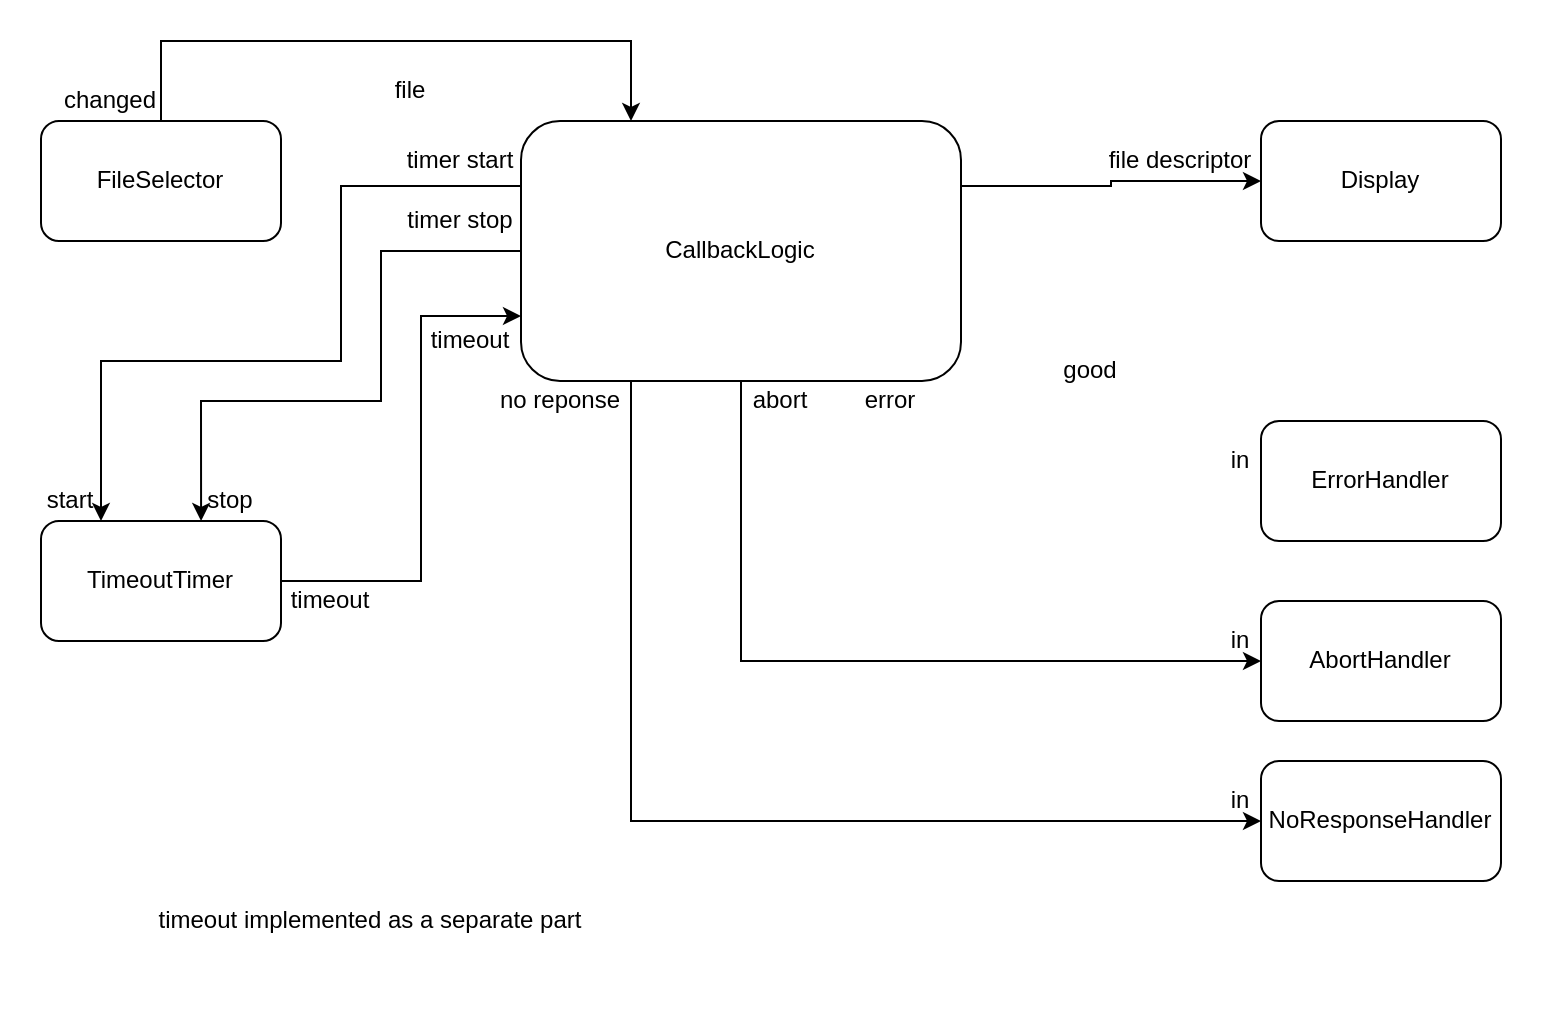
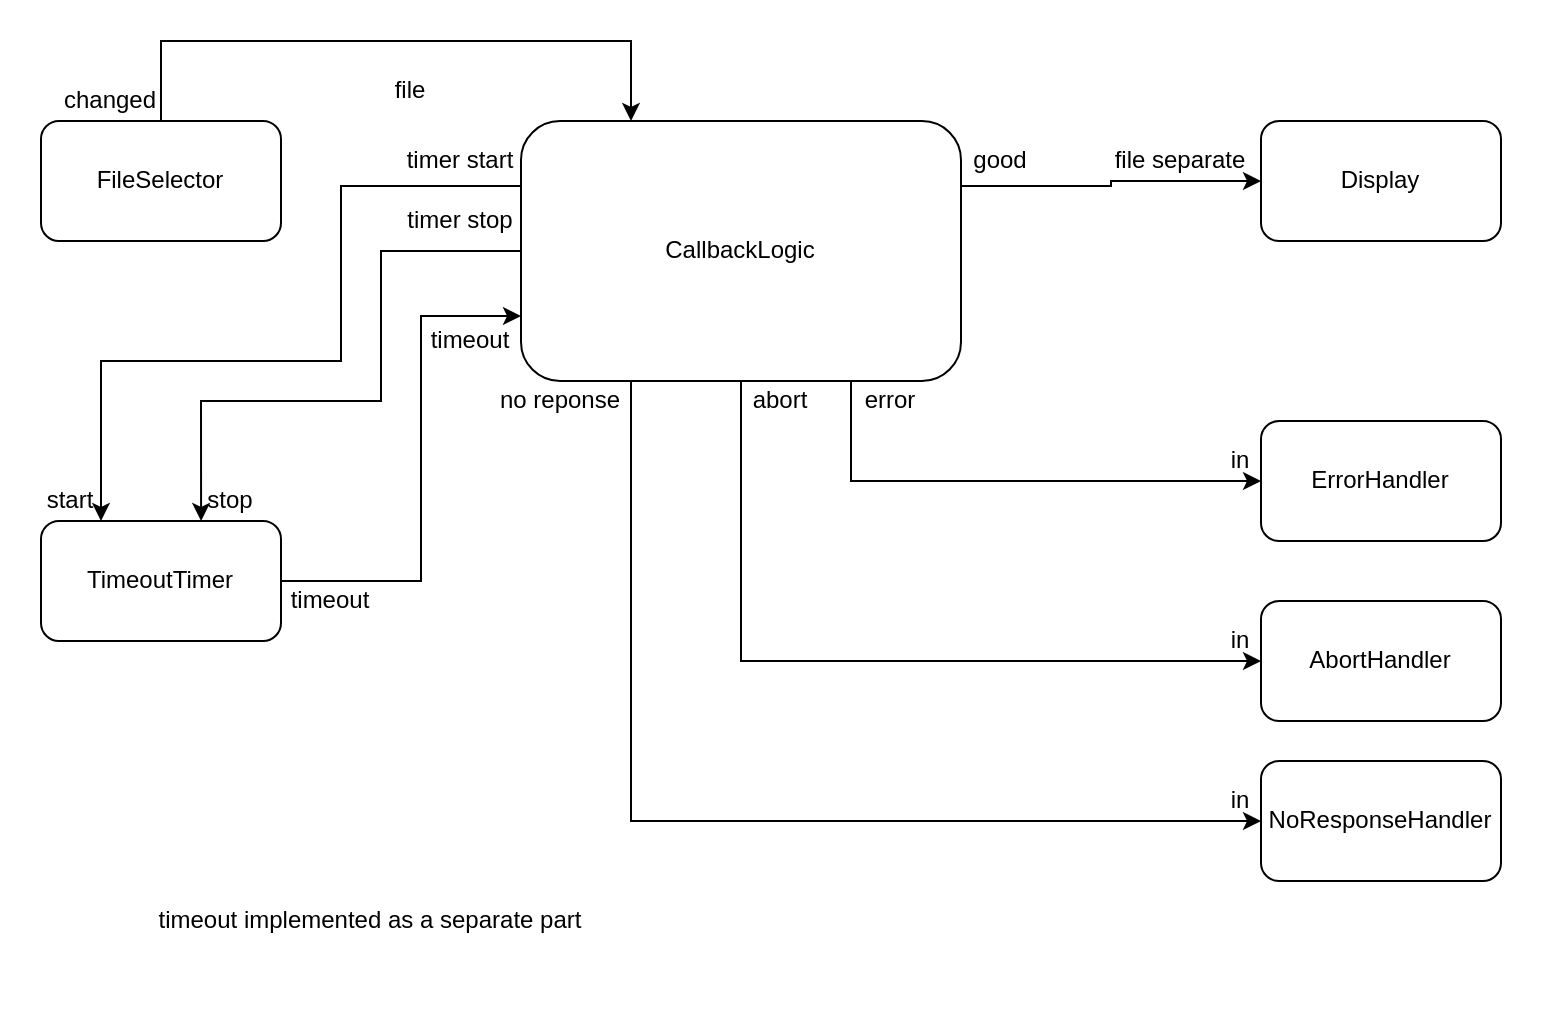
- <mxCell id="12" value="file descriptor" style="text;html=1;strokeColor=none;fillColor=none;align=center;verticalAlign=middle;whiteSpace=wrap;rounded=0;" parent="1" vertex="1"><mxGeometry x="550" y="70" width="80" height="20" as="geometry" /></mxCell>
+ <mxCell id="12" value="file separate" style="text;html=1;strokeColor=none;fillColor=none;align=center;verticalAlign=middle;whiteSpace=wrap;rounded=0;" parent="1" vertex="1"><mxGeometry x="550" y="70" width="80" height="20" as="geometry" /></mxCell>
- <mxCell id="18" value="good" style="text;html=1;strokeColor=none;fillColor=none;align=center;verticalAlign=middle;whiteSpace=wrap;rounded=0;" parent="1" vertex="1"><mxGeometry x="525" y="175" width="40" height="20" as="geometry" /></mxCell>
+ <mxCell id="18" value="good" style="text;html=1;strokeColor=none;fillColor=none;align=center;verticalAlign=middle;whiteSpace=wrap;rounded=0;" parent="1" vertex="1"><mxGeometry x="480" y="70" width="40" height="20" as="geometry" /></mxCell>
+ <mxCell id="6" style="edgeStyle=orthogonalEdgeStyle;rounded=0;orthogonalLoop=1;jettySize=auto;html=1;exitX=0.75;exitY=1;exitDx=0;exitDy=0;entryX=0;entryY=0.5;entryDx=0;entryDy=0;" parent="1" source="10" target="14" edge="1"><mxGeometry relative="1" as="geometry" /></mxCell>
